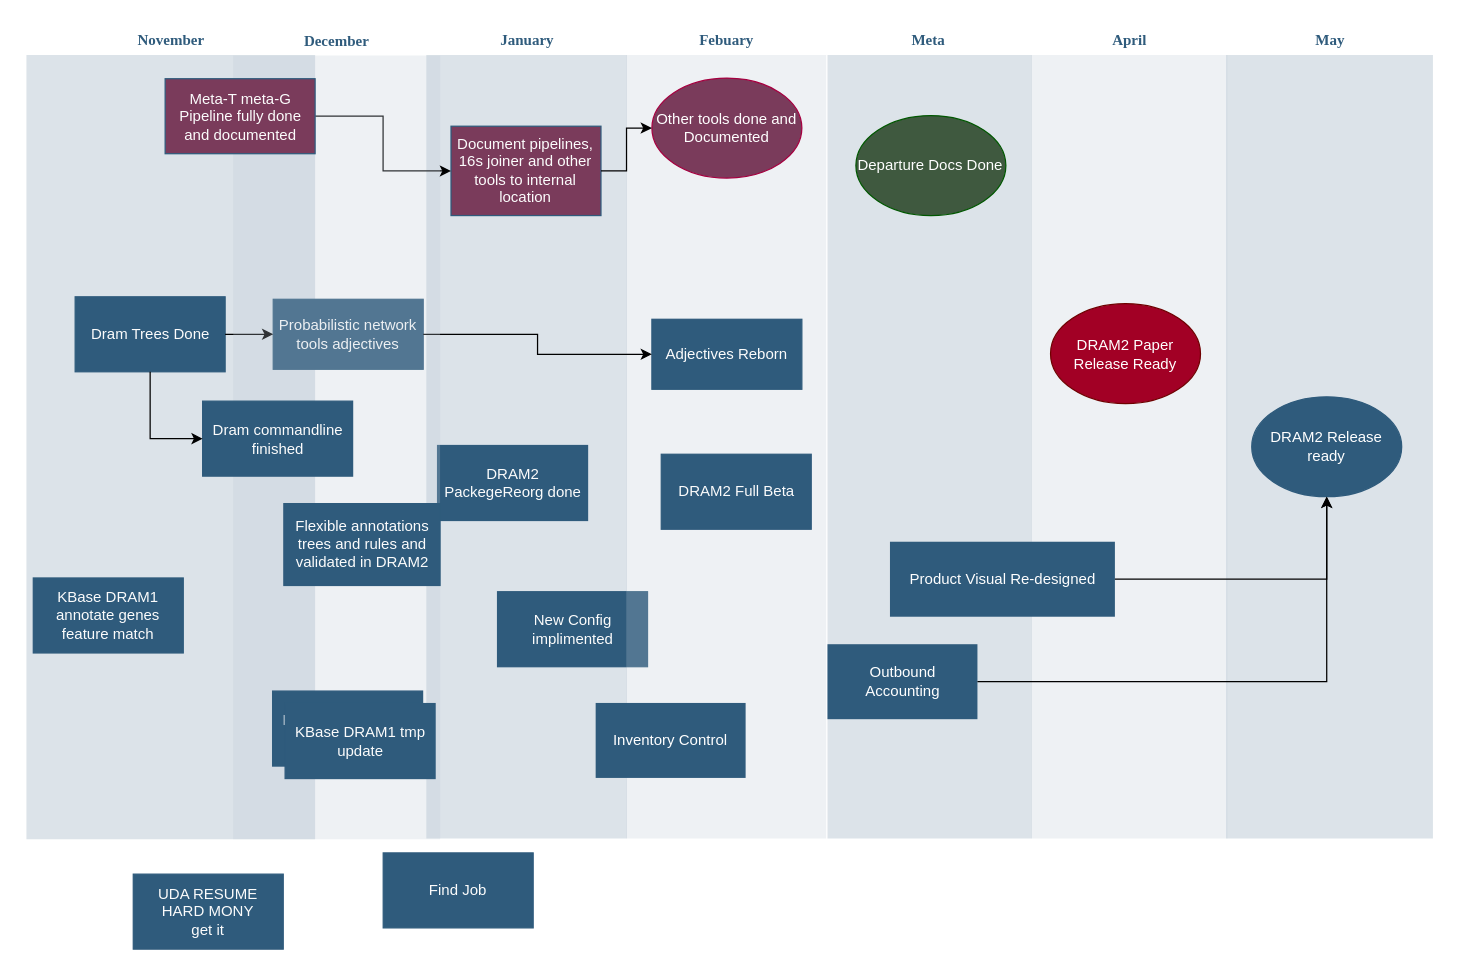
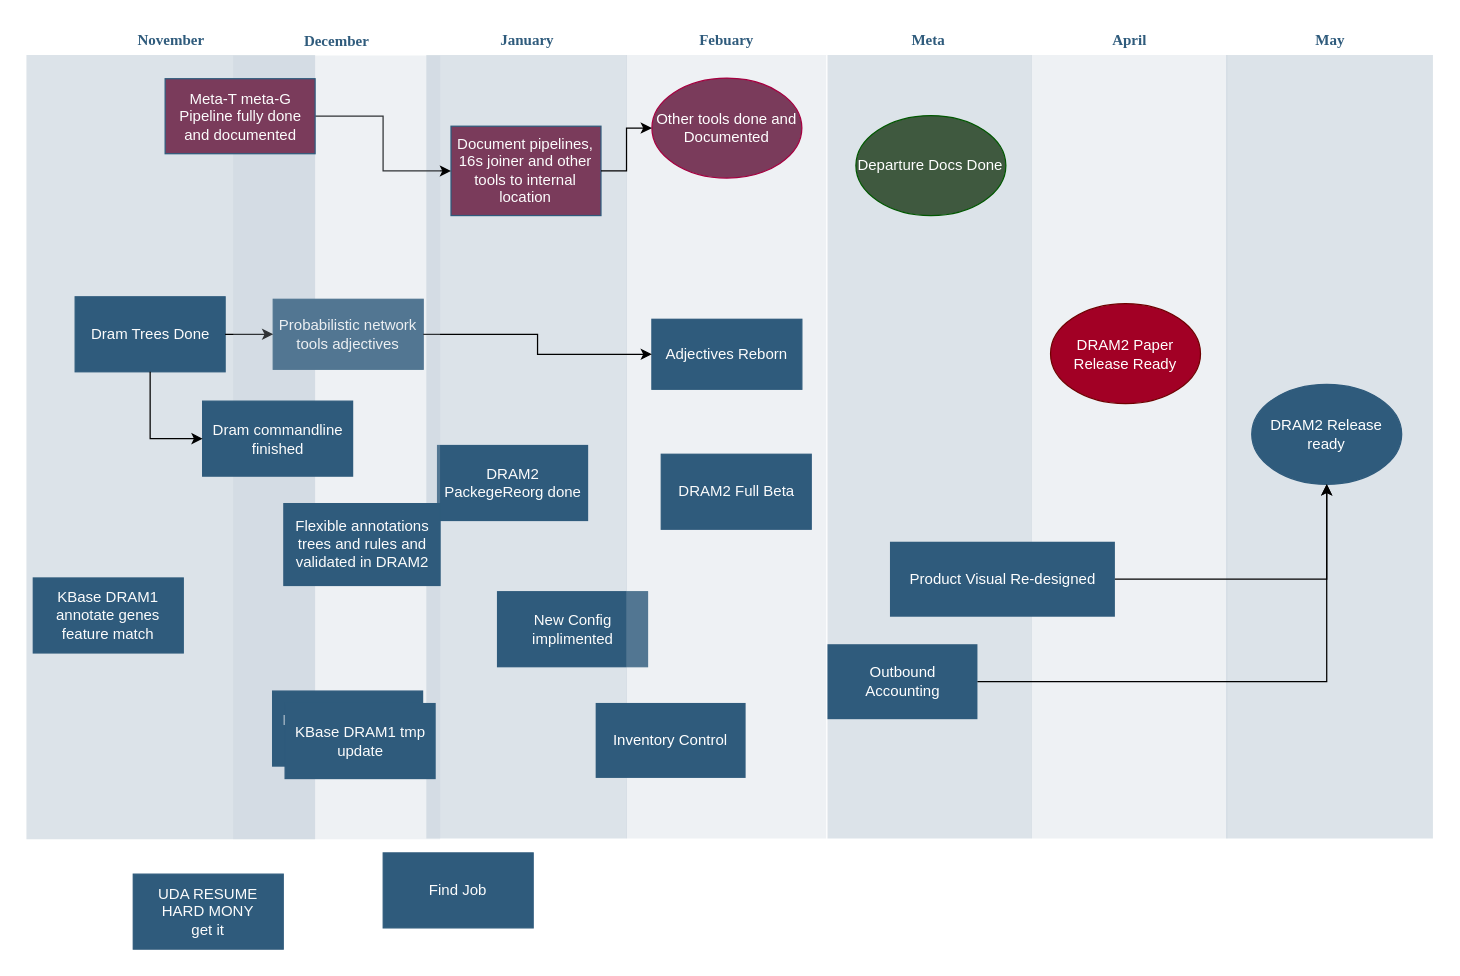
- <mxCell id="22" value="DRAM2 Release ready" style="ellipse;whiteSpace=wrap;html=1;fillColor=#2F5B7C;fontColor=#ffffff;strokeColor=#2F5B7C;" parent="21" vertex="1"><mxGeometry x="20.5" y="296.5" width="120" height="80" as="geometry" /></mxCell>
+ <mxCell id="22" value="DRAM2 Release ready" style="ellipse;whiteSpace=wrap;html=1;fillColor=#2F5B7C;fontColor=#ffffff;strokeColor=#2F5B7C;" parent="21" vertex="1"><mxGeometry x="20.5" y="286.5" width="120" height="80" as="geometry" /></mxCell>
